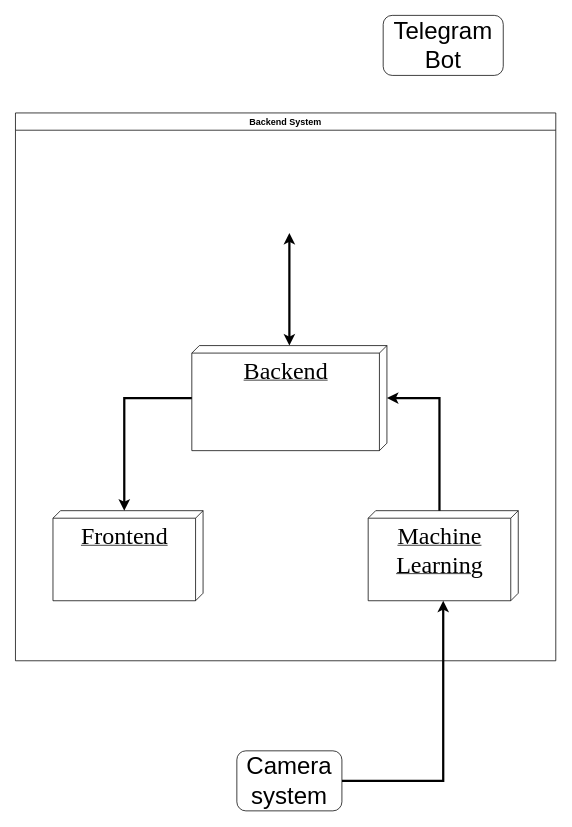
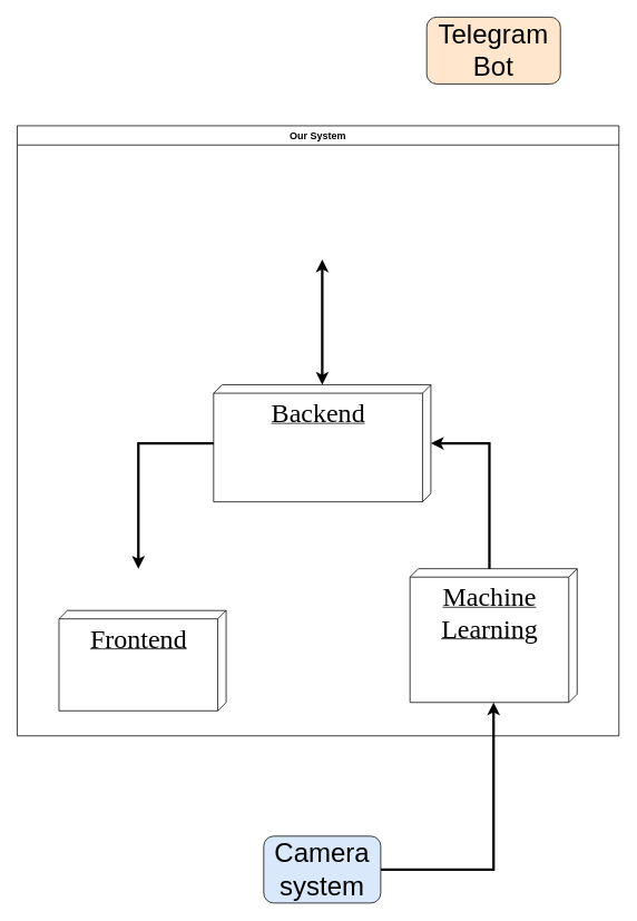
- <mxCell id="14" value="&lt;font style=&quot;font-size: 32px;&quot;&gt;Telegram Bot&lt;/font&gt;" style="rounded=1;whiteSpace=wrap;html=1;" parent="1" vertex="1"><mxGeometry x="510" y="20" width="160" height="80" as="geometry" /></mxCell>
+ <mxCell id="14" value="&lt;font style=&quot;font-size: 32px;&quot;&gt;Telegram Bot&lt;/font&gt;" style="rounded=1;whiteSpace=wrap;html=1;fillColor=#ffe6cc;" parent="1" vertex="1"><mxGeometry x="510" y="20" width="160" height="80" as="geometry" /></mxCell>
- <mxCell id="2" value="Backend System" style="swimlane;whiteSpace=wrap;html=1;startSize=23;" parent="1" vertex="1"><mxGeometry x="20" y="150" width="720" height="730" as="geometry" /></mxCell>
+ <mxCell id="2" value="Our System" style="swimlane;whiteSpace=wrap;html=1;startSize=23;" parent="1" vertex="1"><mxGeometry x="20" y="150" width="720" height="730" as="geometry" /></mxCell>
- <mxCell id="3" value="&lt;font style=&quot;font-size: 32px;&quot;&gt;Frontend&lt;/font&gt;" style="verticalAlign=top;align=center;spacingTop=8;spacingLeft=2;spacingRight=12;shape=cube;size=10;direction=south;fontStyle=4;html=1;rounded=0;shadow=0;comic=0;labelBackgroundColor=none;strokeWidth=1;fontFamily=Verdana;fontSize=12" parent="2" vertex="1"><mxGeometry x="50" y="530" width="200" height="120" as="geometry" /></mxCell>
+ <mxCell id="3" value="&lt;font style=&quot;font-size: 32px;&quot;&gt;Frontend&lt;/font&gt;" style="verticalAlign=top;align=center;spacingTop=8;spacingLeft=2;spacingRight=12;shape=cube;size=10;direction=south;fontStyle=4;html=1;rounded=0;shadow=0;comic=0;labelBackgroundColor=none;strokeWidth=1;fontFamily=Verdana;fontSize=12" parent="2" vertex="1"><mxGeometry x="50" y="580" width="200" height="120" as="geometry" /></mxCell>
- <mxCell id="4" value="&lt;font style=&quot;font-size: 32px;&quot;&gt;Machine &lt;br&gt;Learning&lt;/font&gt;" style="verticalAlign=top;align=center;spacingTop=8;spacingLeft=2;spacingRight=12;shape=cube;size=10;direction=south;fontStyle=4;html=1;rounded=0;shadow=0;comic=0;labelBackgroundColor=none;strokeWidth=1;fontFamily=Verdana;fontSize=12" parent="2" vertex="1"><mxGeometry x="470" y="530" width="200" height="120" as="geometry" /></mxCell>
+ <mxCell id="4" value="&lt;font style=&quot;font-size: 32px;&quot;&gt;Machine &lt;br&gt;Learning&lt;/font&gt;" style="verticalAlign=top;align=center;spacingTop=8;spacingLeft=2;spacingRight=12;shape=cube;size=10;direction=south;fontStyle=4;html=1;rounded=0;shadow=0;comic=0;labelBackgroundColor=none;strokeWidth=1;fontFamily=Verdana;fontSize=12" parent="2" vertex="1"><mxGeometry x="470" y="530" width="200" height="160" as="geometry" /></mxCell>
- <mxCell id="13" value="&lt;font style=&quot;font-size: 32px;&quot;&gt;Camera system&lt;/font&gt;" style="rounded=1;whiteSpace=wrap;html=1;" parent="1" vertex="1"><mxGeometry x="315" y="1000" width="140" height="80" as="geometry" /></mxCell>
+ <mxCell id="13" value="&lt;font style=&quot;font-size: 32px;&quot;&gt;Camera system&lt;/font&gt;" style="rounded=1;whiteSpace=wrap;html=1;fillColor=#dae8fc;" parent="1" vertex="1"><mxGeometry x="315" y="1000" width="140" height="80" as="geometry" /></mxCell>
